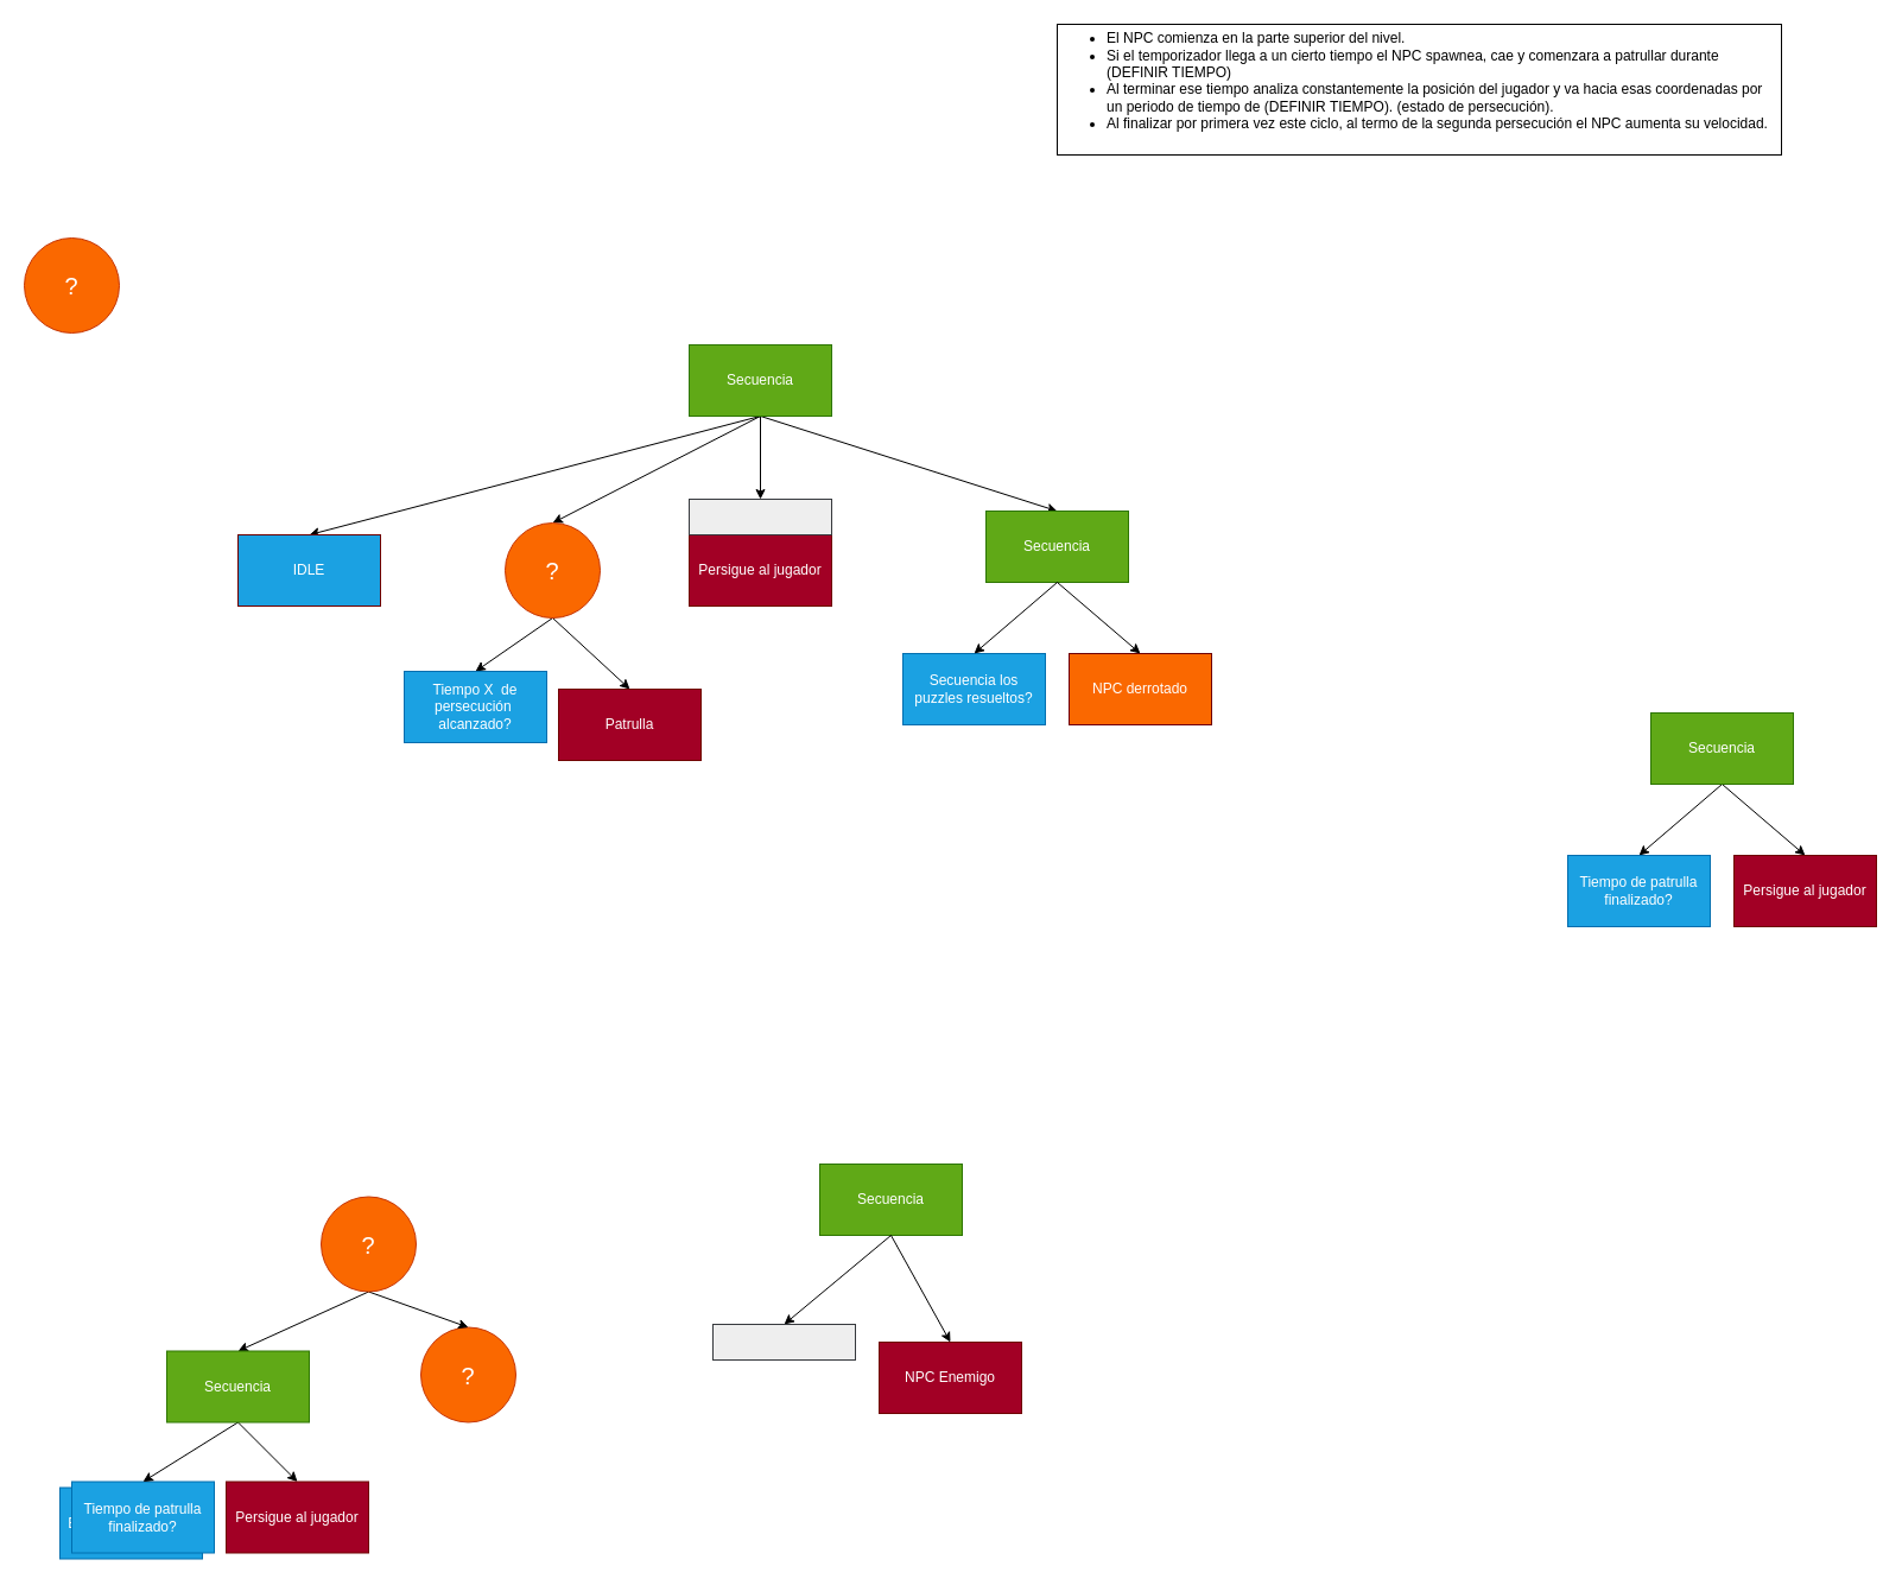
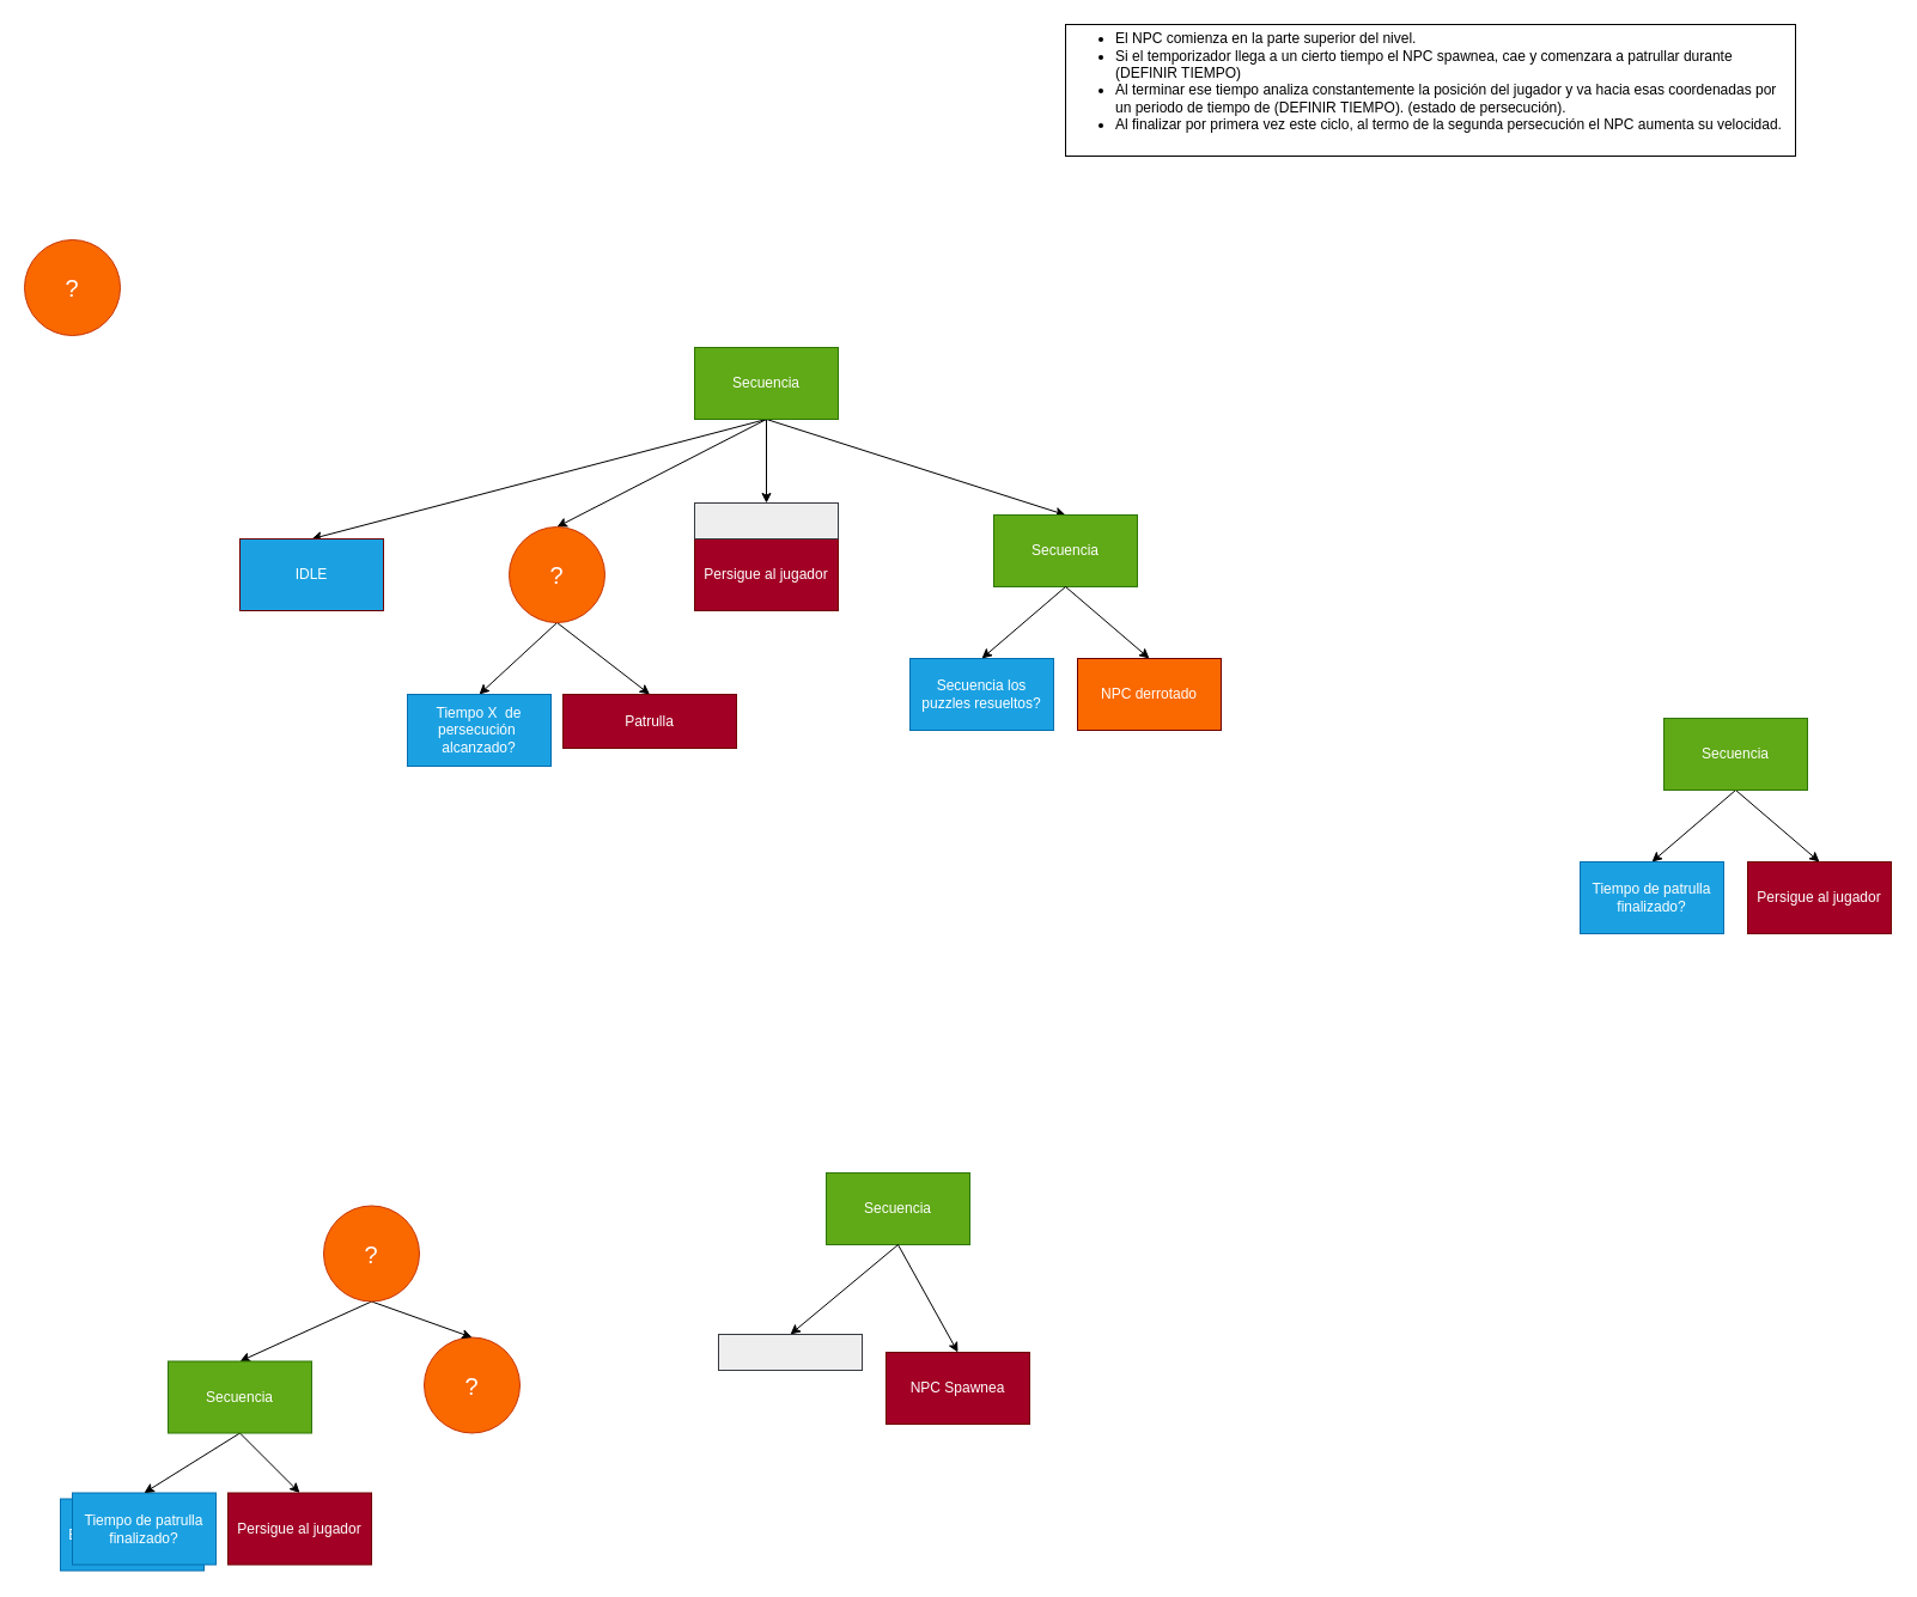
- <mxCell id="35" value="Tiempo X&amp;nbsp; de persecución&amp;nbsp; alcanzado?" style="rounded=0;whiteSpace=wrap;html=1;fillColor=#1ba1e2;strokeColor=#006EAF;fontColor=#ffffff;" vertex="1" parent="1"><mxGeometry x="340" y="565" width="120" height="60" as="geometry" /></mxCell>
+ <mxCell id="35" value="Tiempo X&amp;nbsp; de persecución&amp;nbsp; alcanzado?" style="rounded=0;whiteSpace=wrap;html=1;fillColor=#1ba1e2;strokeColor=#006EAF;fontColor=#ffffff;" vertex="1" parent="1"><mxGeometry x="340" y="580" width="120" height="60" as="geometry" /></mxCell>
- <mxCell id="11" value="Patrulla" style="rounded=0;whiteSpace=wrap;html=1;fillColor=#a20025;strokeColor=#6F0000;fontColor=#ffffff;" vertex="1" parent="1"><mxGeometry x="470" y="580" width="120" height="60" as="geometry" /></mxCell>
+ <mxCell id="11" value="Patrulla" style="rounded=0;whiteSpace=wrap;html=1;fillColor=#a20025;strokeColor=#6F0000;fontColor=#ffffff;" vertex="1" parent="1"><mxGeometry x="470" y="580" width="145" height="45" as="geometry" /></mxCell>
- <mxCell id="20" value="NPC Enemigo" style="rounded=0;whiteSpace=wrap;html=1;fillColor=#a20025;strokeColor=#6F0000;fontColor=#ffffff;" parent="1" vertex="1"><mxGeometry x="740" y="1130" width="120" height="60" as="geometry" /></mxCell>
+ <mxCell id="20" value="NPC Spawnea" style="rounded=0;whiteSpace=wrap;html=1;fillColor=#a20025;strokeColor=#6F0000;fontColor=#ffffff;" parent="1" vertex="1"><mxGeometry x="740" y="1130" width="120" height="60" as="geometry" /></mxCell>
